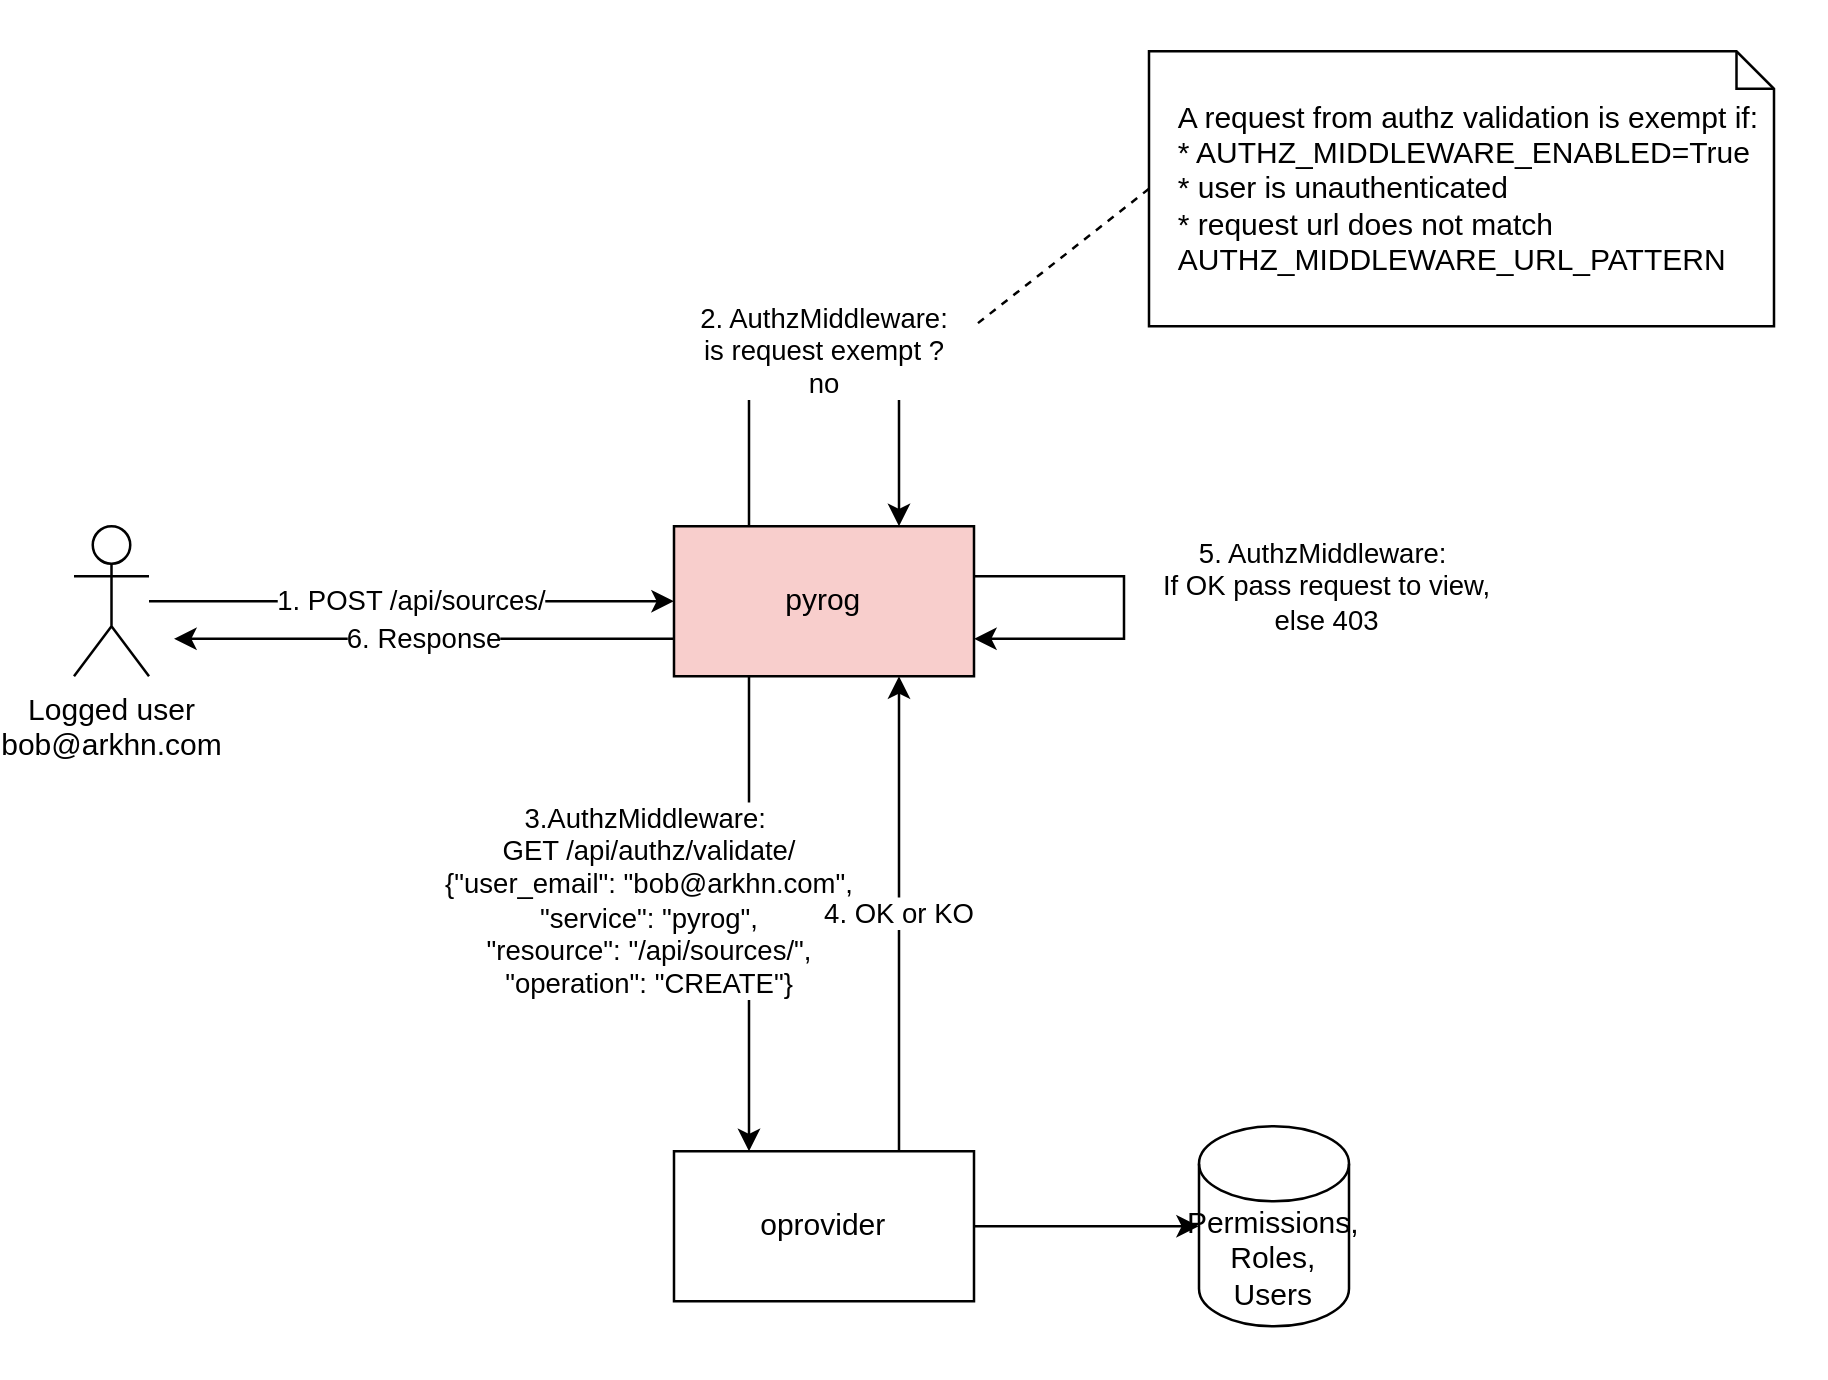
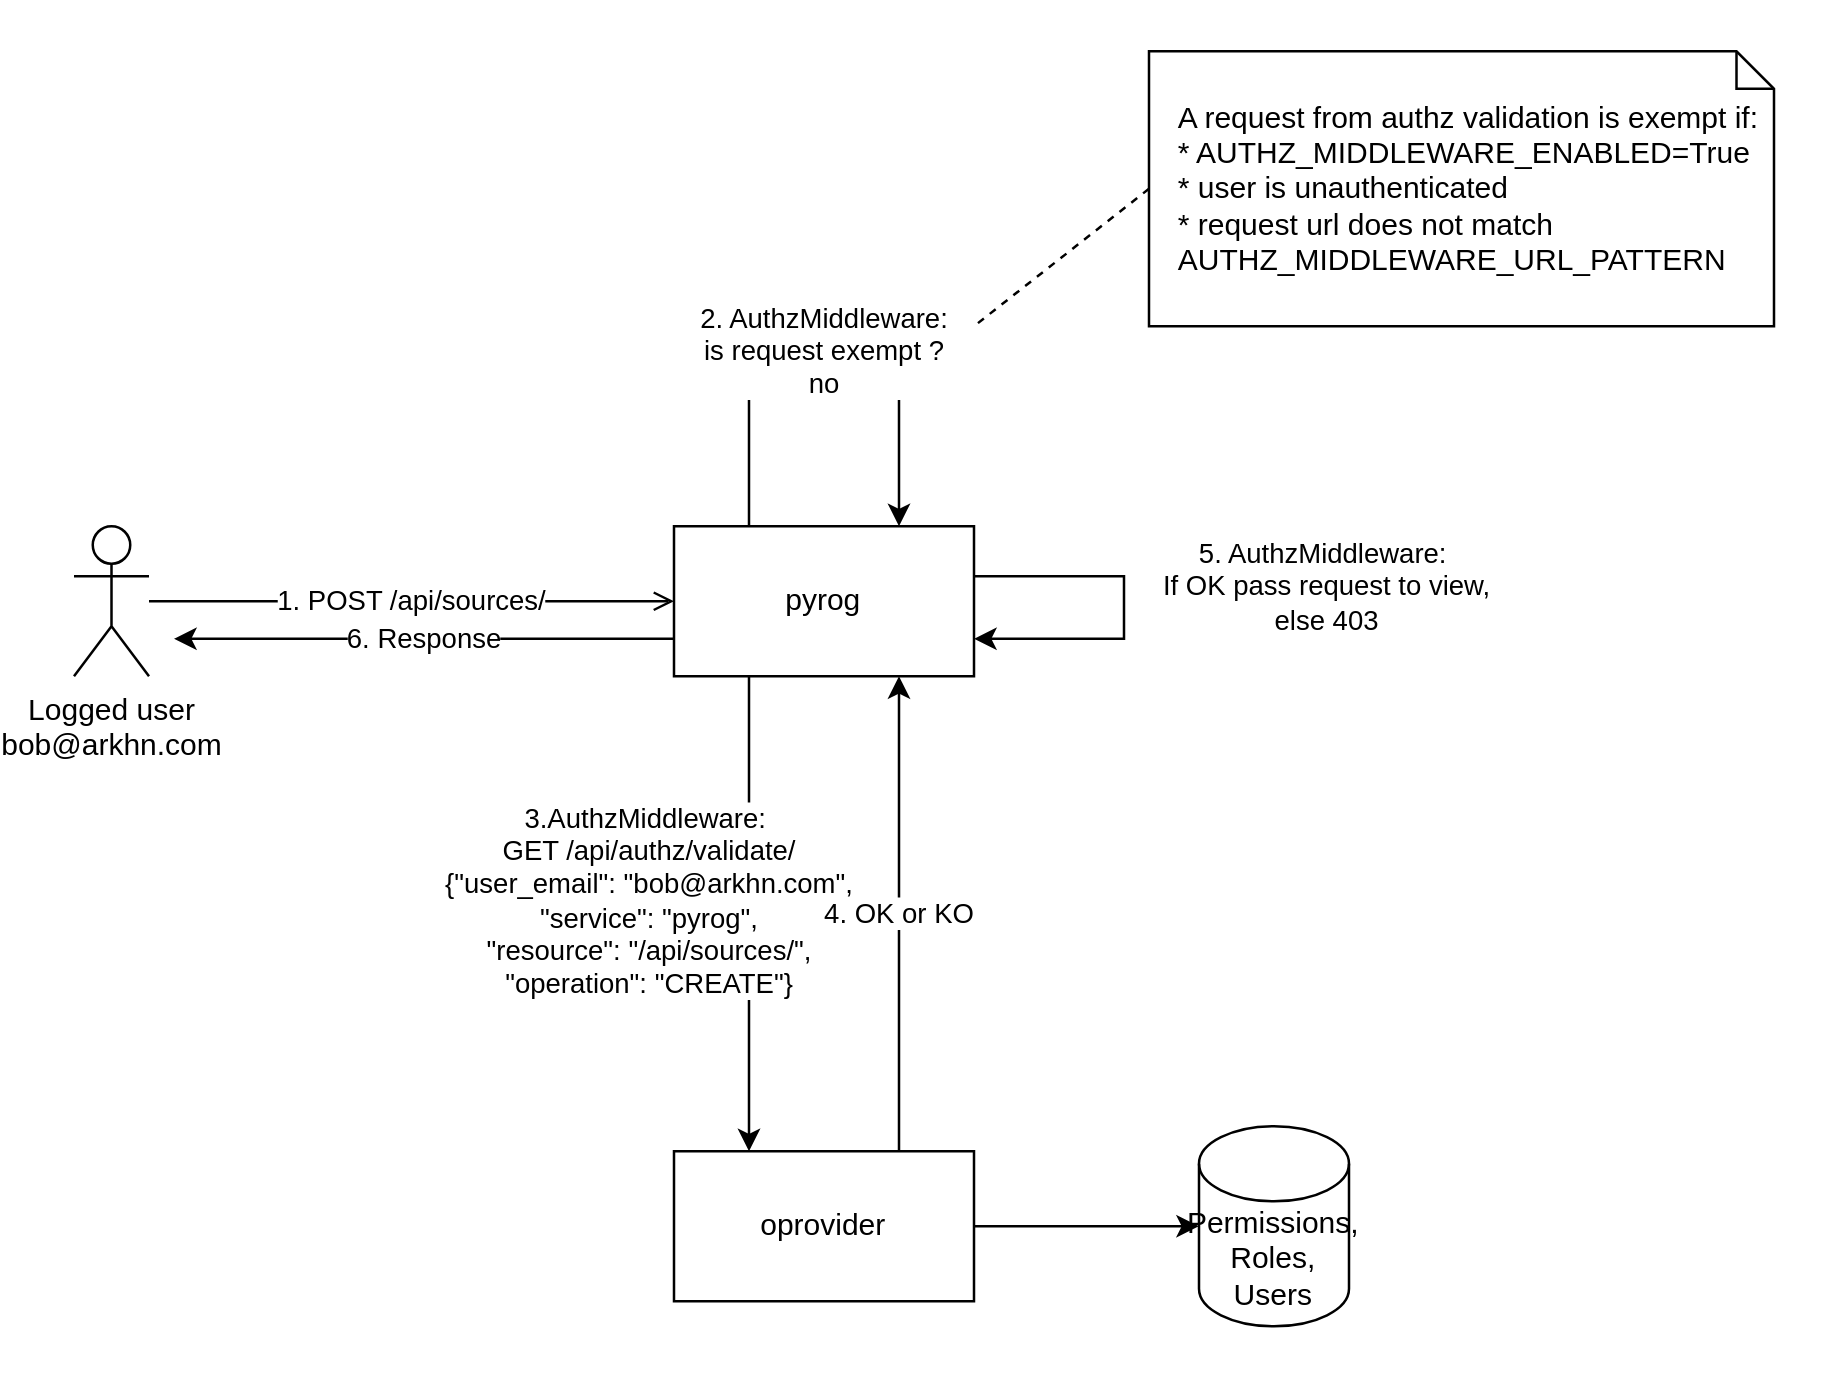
- <mxCell id="2" value="1. POST /api/sources/" style="edgeStyle=orthogonalEdgeStyle;rounded=0;orthogonalLoop=1;jettySize=auto;html=1;entryX=0;entryY=0.5;entryDx=0;entryDy=0;" edge="1" parent="1" source="3" target="8"><mxGeometry relative="1" as="geometry"><mxPoint x="85" y="240" as="targetPoint" /></mxGeometry></mxCell>
+ <mxCell id="2" value="1. POST /api/sources/" style="edgeStyle=orthogonalEdgeStyle;rounded=0;orthogonalLoop=1;jettySize=auto;html=1;entryX=0;entryY=0.5;entryDx=0;entryDy=0;endArrow=open;" edge="1" parent="1" source="3" target="8"><mxGeometry relative="1" as="geometry"><mxPoint x="85" y="240" as="targetPoint" /></mxGeometry></mxCell>
- <mxCell id="8" value="pyrog" style="rounded=0;whiteSpace=wrap;html=1;fillColor=#f8cecc;" vertex="1" parent="1"><mxGeometry x="260" y="210" width="120" height="60" as="geometry" /></mxCell>
+ <mxCell id="8" value="pyrog" style="rounded=0;whiteSpace=wrap;html=1;" vertex="1" parent="1"><mxGeometry x="260" y="210" width="120" height="60" as="geometry" /></mxCell>
